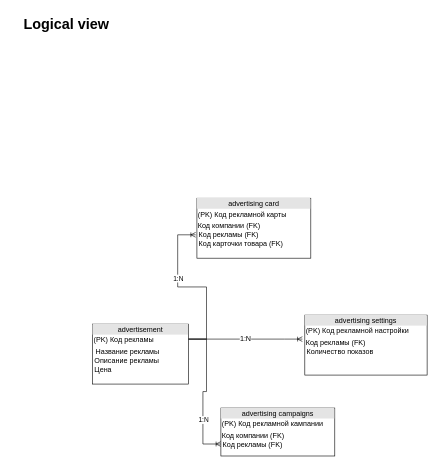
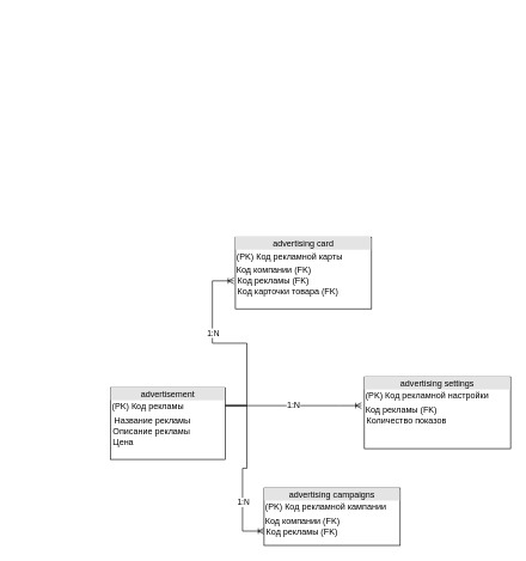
- <mxCell id="6" value="Logical view" style="text;strokeColor=none;fillColor=none;html=1;fontSize=24;fontStyle=1;verticalAlign=middle;align=center;" parent="1" vertex="1"><mxGeometry x="20" width="180" height="40" as="geometry" y="20" /></mxCell>
